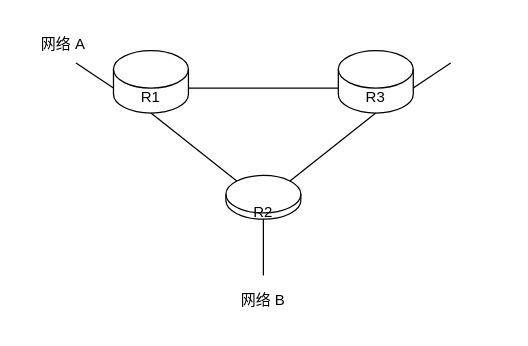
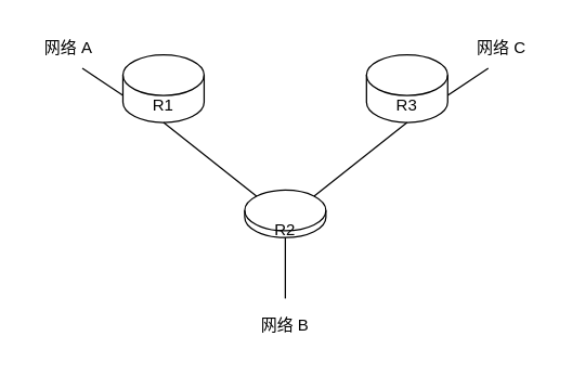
+ <mxCell id="12" value="网络 C" style="text;html=1;strokeColor=none;fillColor=none;align=center;verticalAlign=middle;whiteSpace=wrap;rounded=0;" vertex="1" parent="10"><mxGeometry x="10" width="60" height="30" as="geometry" /></mxCell>
- <mxCell id="7" value="" style="endArrow=none;html=1;rounded=0;exitX=1;exitY=0;exitDx=0;exitDy=30;exitPerimeter=0;entryX=0;entryY=0;entryDx=0;entryDy=30;entryPerimeter=0;" edge="1" parent="1" source="2" target="3"><mxGeometry width="50" height="50" relative="1" as="geometry"><mxPoint x="230" y="130" as="sourcePoint" /><mxPoint x="280" y="80" as="targetPoint" /></mxGeometry></mxCell>
